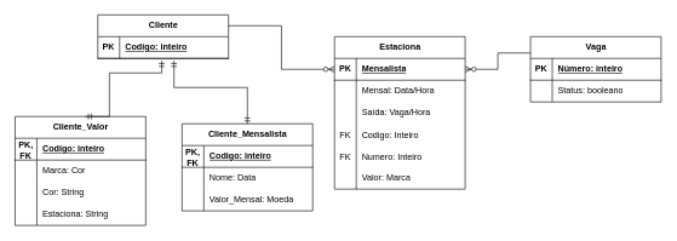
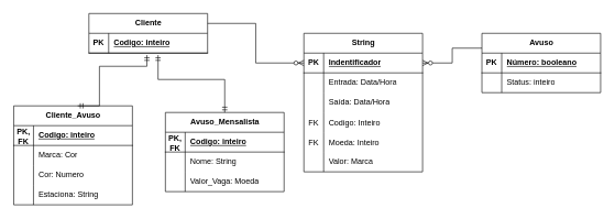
- <mxCell id="38" value="Estaciona" style="shape=table;startSize=30;container=1;collapsible=1;childLayout=tableLayout;fixedRows=1;rowLines=0;fontStyle=1;align=center;resizeLast=1;html=1;" vertex="1" parent="1"><mxGeometry x="460" y="50" width="180" height="210" as="geometry" /></mxCell>
+ <mxCell id="38" value="String" style="shape=table;startSize=30;container=1;collapsible=1;childLayout=tableLayout;fixedRows=1;rowLines=0;fontStyle=1;align=center;resizeLast=1;html=1;" vertex="1" parent="1"><mxGeometry x="460" y="50" width="180" height="210" as="geometry" /></mxCell>
- <mxCell id="29" value="Vaga" style="shape=table;startSize=30;container=1;collapsible=1;childLayout=tableLayout;fixedRows=1;rowLines=0;fontStyle=1;align=center;resizeLast=1;html=1;" vertex="1" parent="1"><mxGeometry x="730" y="50" width="180" height="90" as="geometry" /></mxCell>
+ <mxCell id="29" value="Avuso" style="shape=table;startSize=30;container=1;collapsible=1;childLayout=tableLayout;fixedRows=1;rowLines=0;fontStyle=1;align=center;resizeLast=1;html=1;" vertex="1" parent="1"><mxGeometry x="730" y="50" width="180" height="90" as="geometry" /></mxCell>
- <mxCell id="41" value="Mensalista" style="shape=partialRectangle;connectable=0;fillColor=none;top=0;left=0;bottom=0;right=0;align=left;spacingLeft=6;fontStyle=5;overflow=hidden;whiteSpace=wrap;html=1;" vertex="1" parent="39"><mxGeometry x="30" width="150" height="30" as="geometry"><mxRectangle width="150" height="30" as="alternateBounds" /></mxGeometry></mxCell>
+ <mxCell id="41" value="Indentificador" style="shape=partialRectangle;connectable=0;fillColor=none;top=0;left=0;bottom=0;right=0;align=left;spacingLeft=6;fontStyle=5;overflow=hidden;whiteSpace=wrap;html=1;" vertex="1" parent="39"><mxGeometry x="30" width="150" height="30" as="geometry"><mxRectangle width="150" height="30" as="alternateBounds" /></mxGeometry></mxCell>
- <mxCell id="32" value="Número: inteiro" style="shape=partialRectangle;connectable=0;fillColor=none;top=0;left=0;bottom=0;right=0;align=left;spacingLeft=6;fontStyle=5;overflow=hidden;whiteSpace=wrap;html=1;" vertex="1" parent="30"><mxGeometry x="30" width="150" height="30" as="geometry"><mxRectangle width="150" height="30" as="alternateBounds" /></mxGeometry></mxCell>
+ <mxCell id="32" value="Número: booleano" style="shape=partialRectangle;connectable=0;fillColor=none;top=0;left=0;bottom=0;right=0;align=left;spacingLeft=6;fontStyle=5;overflow=hidden;whiteSpace=wrap;html=1;" vertex="1" parent="30"><mxGeometry x="30" width="150" height="30" as="geometry"><mxRectangle width="150" height="30" as="alternateBounds" /></mxGeometry></mxCell>
- <mxCell id="44" value="Mensal: Data/Hora" style="shape=partialRectangle;connectable=0;fillColor=none;top=0;left=0;bottom=0;right=0;align=left;spacingLeft=6;overflow=hidden;whiteSpace=wrap;html=1;" vertex="1" parent="42"><mxGeometry x="30" width="150" height="30" as="geometry"><mxRectangle width="150" height="30" as="alternateBounds" /></mxGeometry></mxCell>
+ <mxCell id="44" value="Entrada: Data/Hora" style="shape=partialRectangle;connectable=0;fillColor=none;top=0;left=0;bottom=0;right=0;align=left;spacingLeft=6;overflow=hidden;whiteSpace=wrap;html=1;" vertex="1" parent="42"><mxGeometry x="30" width="150" height="30" as="geometry"><mxRectangle width="150" height="30" as="alternateBounds" /></mxGeometry></mxCell>
- <mxCell id="35" value="Status: booleano" style="shape=partialRectangle;connectable=0;fillColor=none;top=0;left=0;bottom=0;right=0;align=left;spacingLeft=6;overflow=hidden;whiteSpace=wrap;html=1;" vertex="1" parent="33"><mxGeometry x="30" width="150" height="30" as="geometry"><mxRectangle width="150" height="30" as="alternateBounds" /></mxGeometry></mxCell>
+ <mxCell id="35" value="Status: inteiro" style="shape=partialRectangle;connectable=0;fillColor=none;top=0;left=0;bottom=0;right=0;align=left;spacingLeft=6;overflow=hidden;whiteSpace=wrap;html=1;" vertex="1" parent="33"><mxGeometry x="30" width="150" height="30" as="geometry"><mxRectangle width="150" height="30" as="alternateBounds" /></mxGeometry></mxCell>
- <mxCell id="47" value="Saída: Vaga/Hora" style="shape=partialRectangle;connectable=0;fillColor=none;top=0;left=0;bottom=0;right=0;align=left;spacingLeft=6;overflow=hidden;whiteSpace=wrap;html=1;" vertex="1" parent="45"><mxGeometry x="30" width="150" height="30" as="geometry"><mxRectangle width="150" height="30" as="alternateBounds" /></mxGeometry></mxCell>
+ <mxCell id="47" value="Saída: Data/Hora" style="shape=partialRectangle;connectable=0;fillColor=none;top=0;left=0;bottom=0;right=0;align=left;spacingLeft=6;overflow=hidden;whiteSpace=wrap;html=1;" vertex="1" parent="45"><mxGeometry x="30" width="150" height="30" as="geometry"><mxRectangle width="150" height="30" as="alternateBounds" /></mxGeometry></mxCell>
- <mxCell id="6" value="Cliente_Valor" style="shape=table;startSize=30;container=1;collapsible=1;childLayout=tableLayout;fixedRows=1;rowLines=0;fontStyle=1;align=center;resizeLast=1;html=1;" vertex="1" parent="1"><mxGeometry x="20" y="160" width="180" height="150" as="geometry" /></mxCell>
+ <mxCell id="6" value="Cliente_Avuso" style="shape=table;startSize=30;container=1;collapsible=1;childLayout=tableLayout;fixedRows=1;rowLines=0;fontStyle=1;align=center;resizeLast=1;html=1;" vertex="1" parent="1"><mxGeometry x="20" y="160" width="180" height="150" as="geometry" /></mxCell>
- <mxCell id="19" value="Cliente_Mensalista" style="shape=table;startSize=30;container=1;collapsible=1;childLayout=tableLayout;fixedRows=1;rowLines=0;fontStyle=1;align=center;resizeLast=1;html=1;" vertex="1" parent="1"><mxGeometry x="250" y="170" width="180" height="120" as="geometry" /></mxCell>
+ <mxCell id="19" value="Avuso_Mensalista" style="shape=table;startSize=30;container=1;collapsible=1;childLayout=tableLayout;fixedRows=1;rowLines=0;fontStyle=1;align=center;resizeLast=1;html=1;" vertex="1" parent="1"><mxGeometry x="250" y="170" width="180" height="120" as="geometry" /></mxCell>
- <mxCell id="53" value="Numero: Inteiro" style="shape=partialRectangle;connectable=0;fillColor=none;top=0;left=0;bottom=0;right=0;align=left;spacingLeft=6;overflow=hidden;" vertex="1" parent="51"><mxGeometry x="30" width="150" height="30" as="geometry"><mxRectangle width="150" height="30" as="alternateBounds" /></mxGeometry></mxCell>
+ <mxCell id="53" value="Moeda: Inteiro" style="shape=partialRectangle;connectable=0;fillColor=none;top=0;left=0;bottom=0;right=0;align=left;spacingLeft=6;overflow=hidden;" vertex="1" parent="51"><mxGeometry x="30" width="150" height="30" as="geometry"><mxRectangle width="150" height="30" as="alternateBounds" /></mxGeometry></mxCell>
- <mxCell id="25" value="Nome: Data" style="shape=partialRectangle;connectable=0;fillColor=none;top=0;left=0;bottom=0;right=0;align=left;spacingLeft=6;overflow=hidden;whiteSpace=wrap;html=1;" vertex="1" parent="23"><mxGeometry x="30" width="150" height="30" as="geometry"><mxRectangle width="150" height="30" as="alternateBounds" /></mxGeometry></mxCell>
+ <mxCell id="25" value="Nome: String" style="shape=partialRectangle;connectable=0;fillColor=none;top=0;left=0;bottom=0;right=0;align=left;spacingLeft=6;overflow=hidden;whiteSpace=wrap;html=1;" vertex="1" parent="23"><mxGeometry x="30" width="150" height="30" as="geometry"><mxRectangle width="150" height="30" as="alternateBounds" /></mxGeometry></mxCell>
- <mxCell id="15" value="Cor: String" style="shape=partialRectangle;connectable=0;fillColor=none;top=0;left=0;bottom=0;right=0;align=left;spacingLeft=6;overflow=hidden;whiteSpace=wrap;html=1;" vertex="1" parent="13"><mxGeometry x="30" width="150" height="30" as="geometry"><mxRectangle width="150" height="30" as="alternateBounds" /></mxGeometry></mxCell>
+ <mxCell id="15" value="Cor: Numero" style="shape=partialRectangle;connectable=0;fillColor=none;top=0;left=0;bottom=0;right=0;align=left;spacingLeft=6;overflow=hidden;whiteSpace=wrap;html=1;" vertex="1" parent="13"><mxGeometry x="30" width="150" height="30" as="geometry"><mxRectangle width="150" height="30" as="alternateBounds" /></mxGeometry></mxCell>
- <mxCell id="28" value="Valor_Mensal: Moeda" style="shape=partialRectangle;connectable=0;fillColor=none;top=0;left=0;bottom=0;right=0;align=left;spacingLeft=6;overflow=hidden;whiteSpace=wrap;html=1;" vertex="1" parent="26"><mxGeometry x="30" width="150" height="30" as="geometry"><mxRectangle width="150" height="30" as="alternateBounds" /></mxGeometry></mxCell>
+ <mxCell id="28" value="Valor_Vaga: Moeda" style="shape=partialRectangle;connectable=0;fillColor=none;top=0;left=0;bottom=0;right=0;align=left;spacingLeft=6;overflow=hidden;whiteSpace=wrap;html=1;" vertex="1" parent="26"><mxGeometry x="30" width="150" height="30" as="geometry"><mxRectangle width="150" height="30" as="alternateBounds" /></mxGeometry></mxCell>
